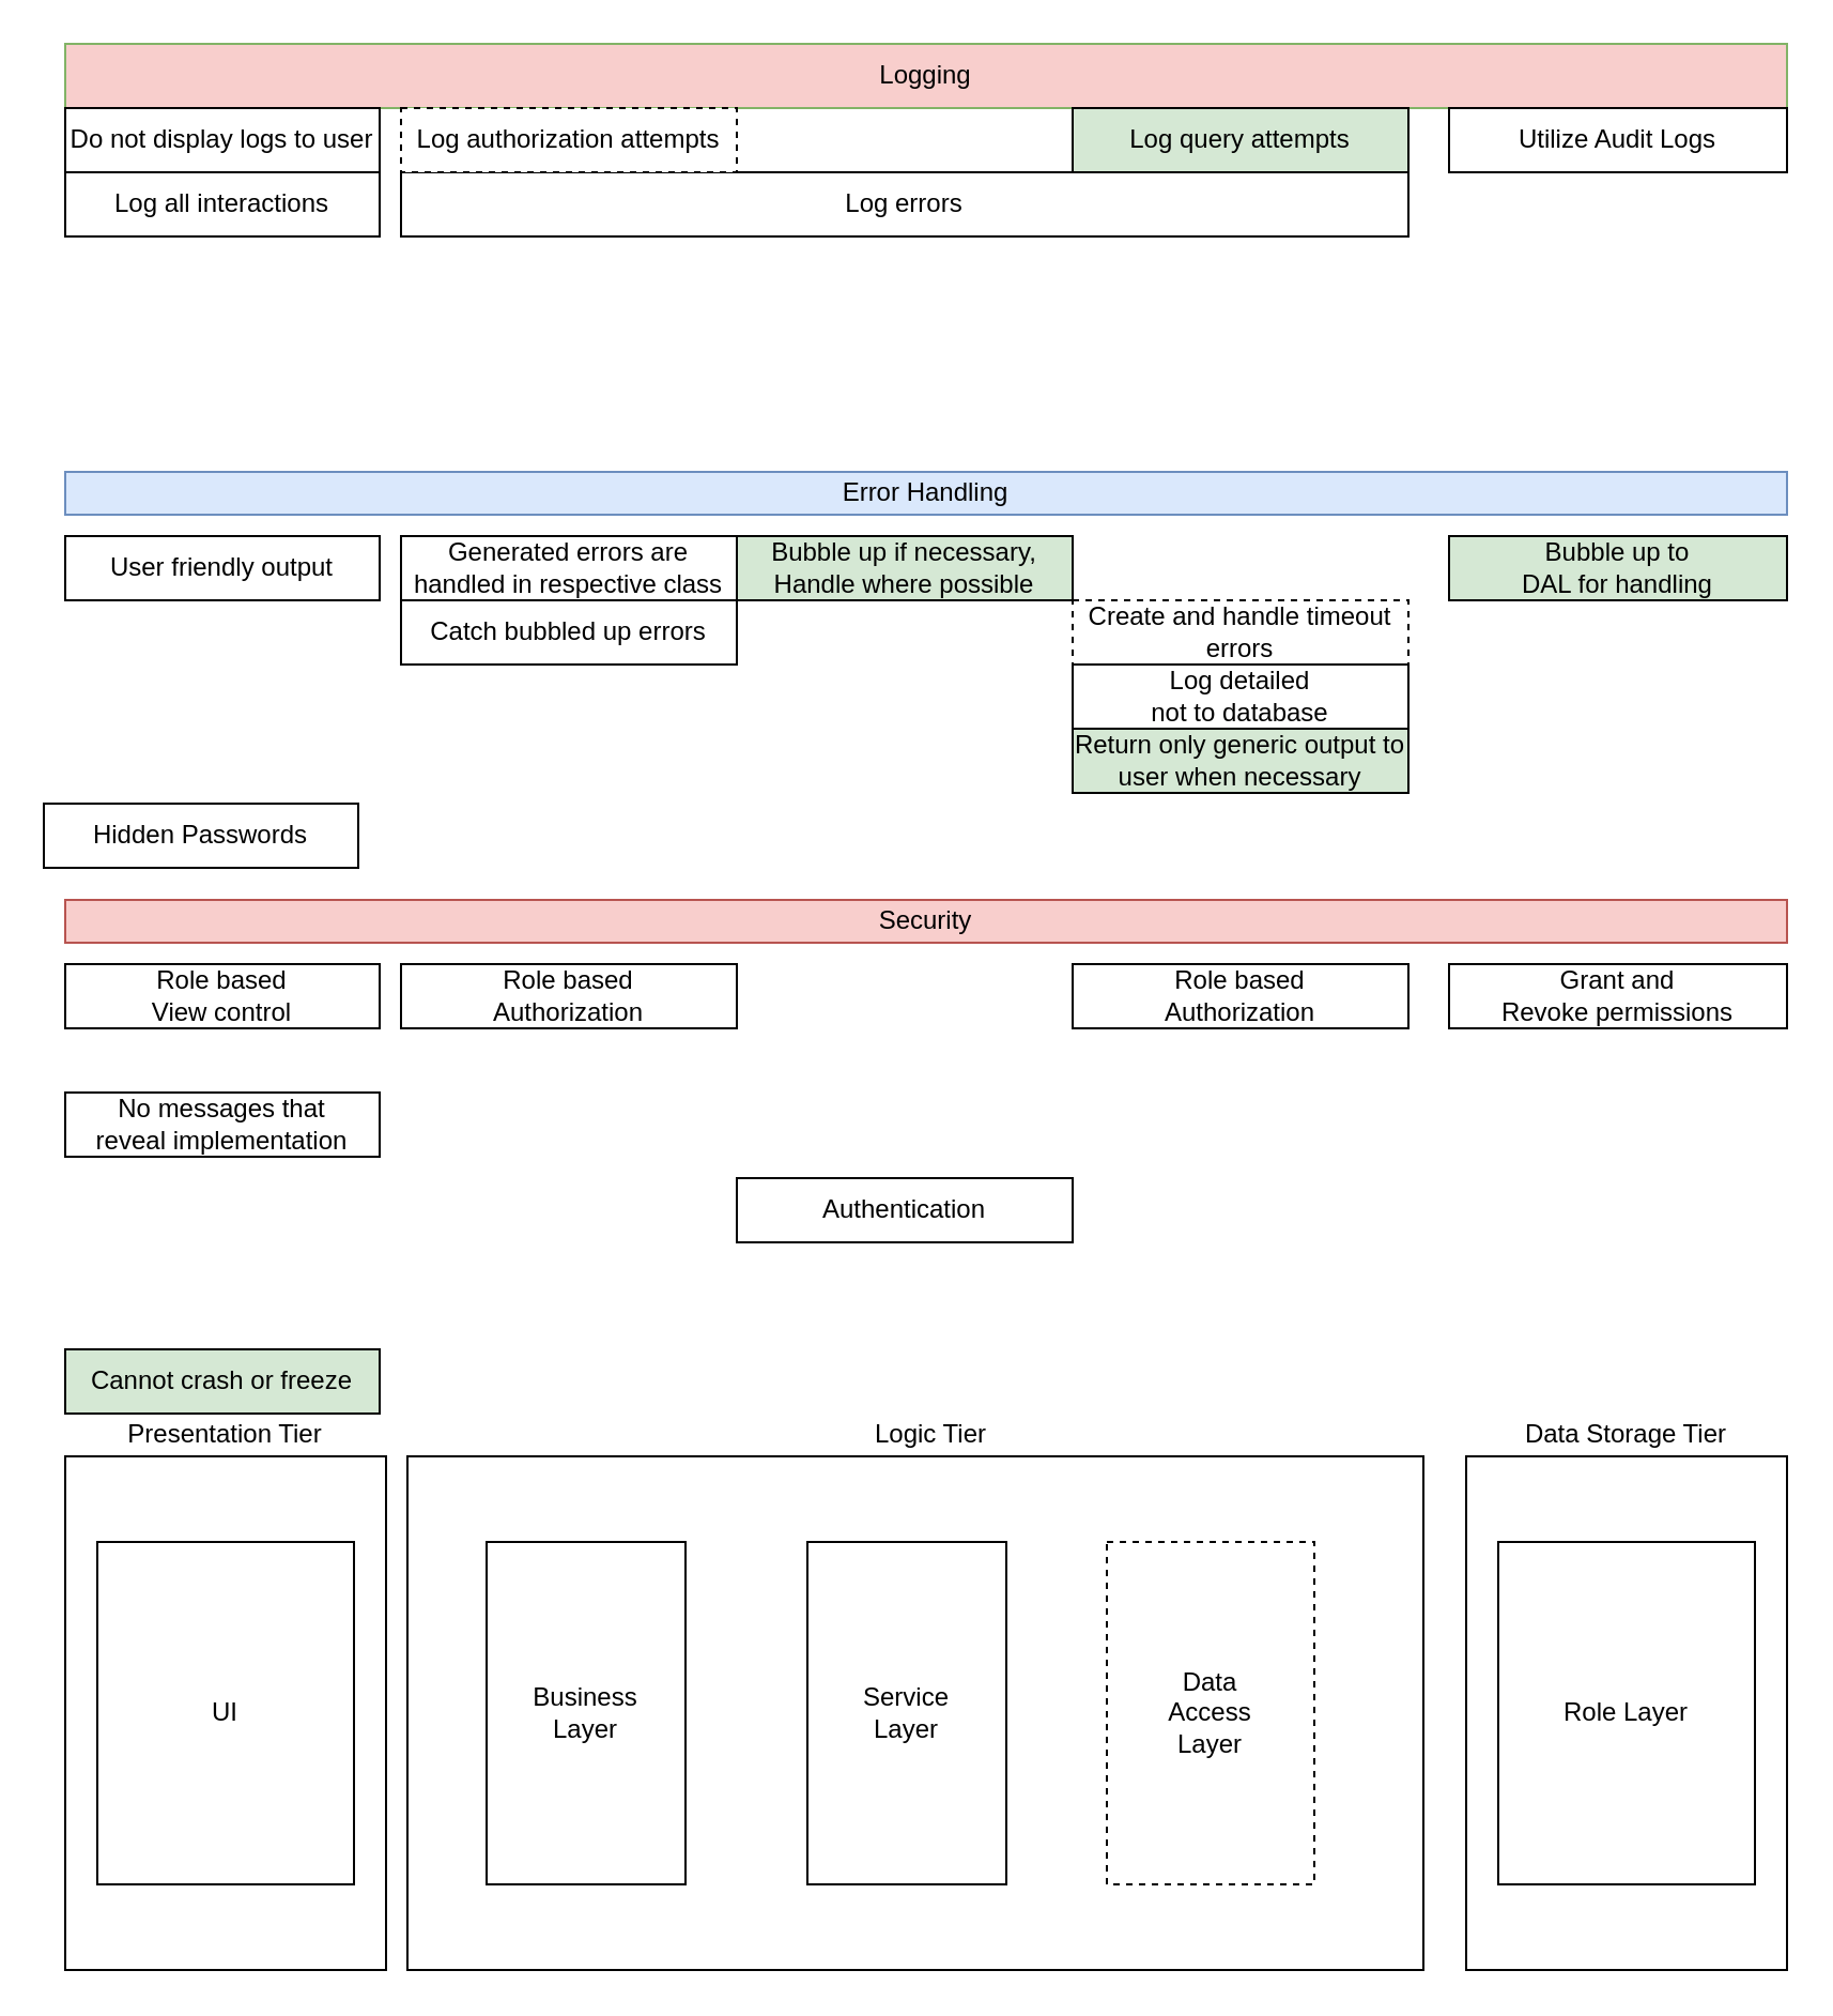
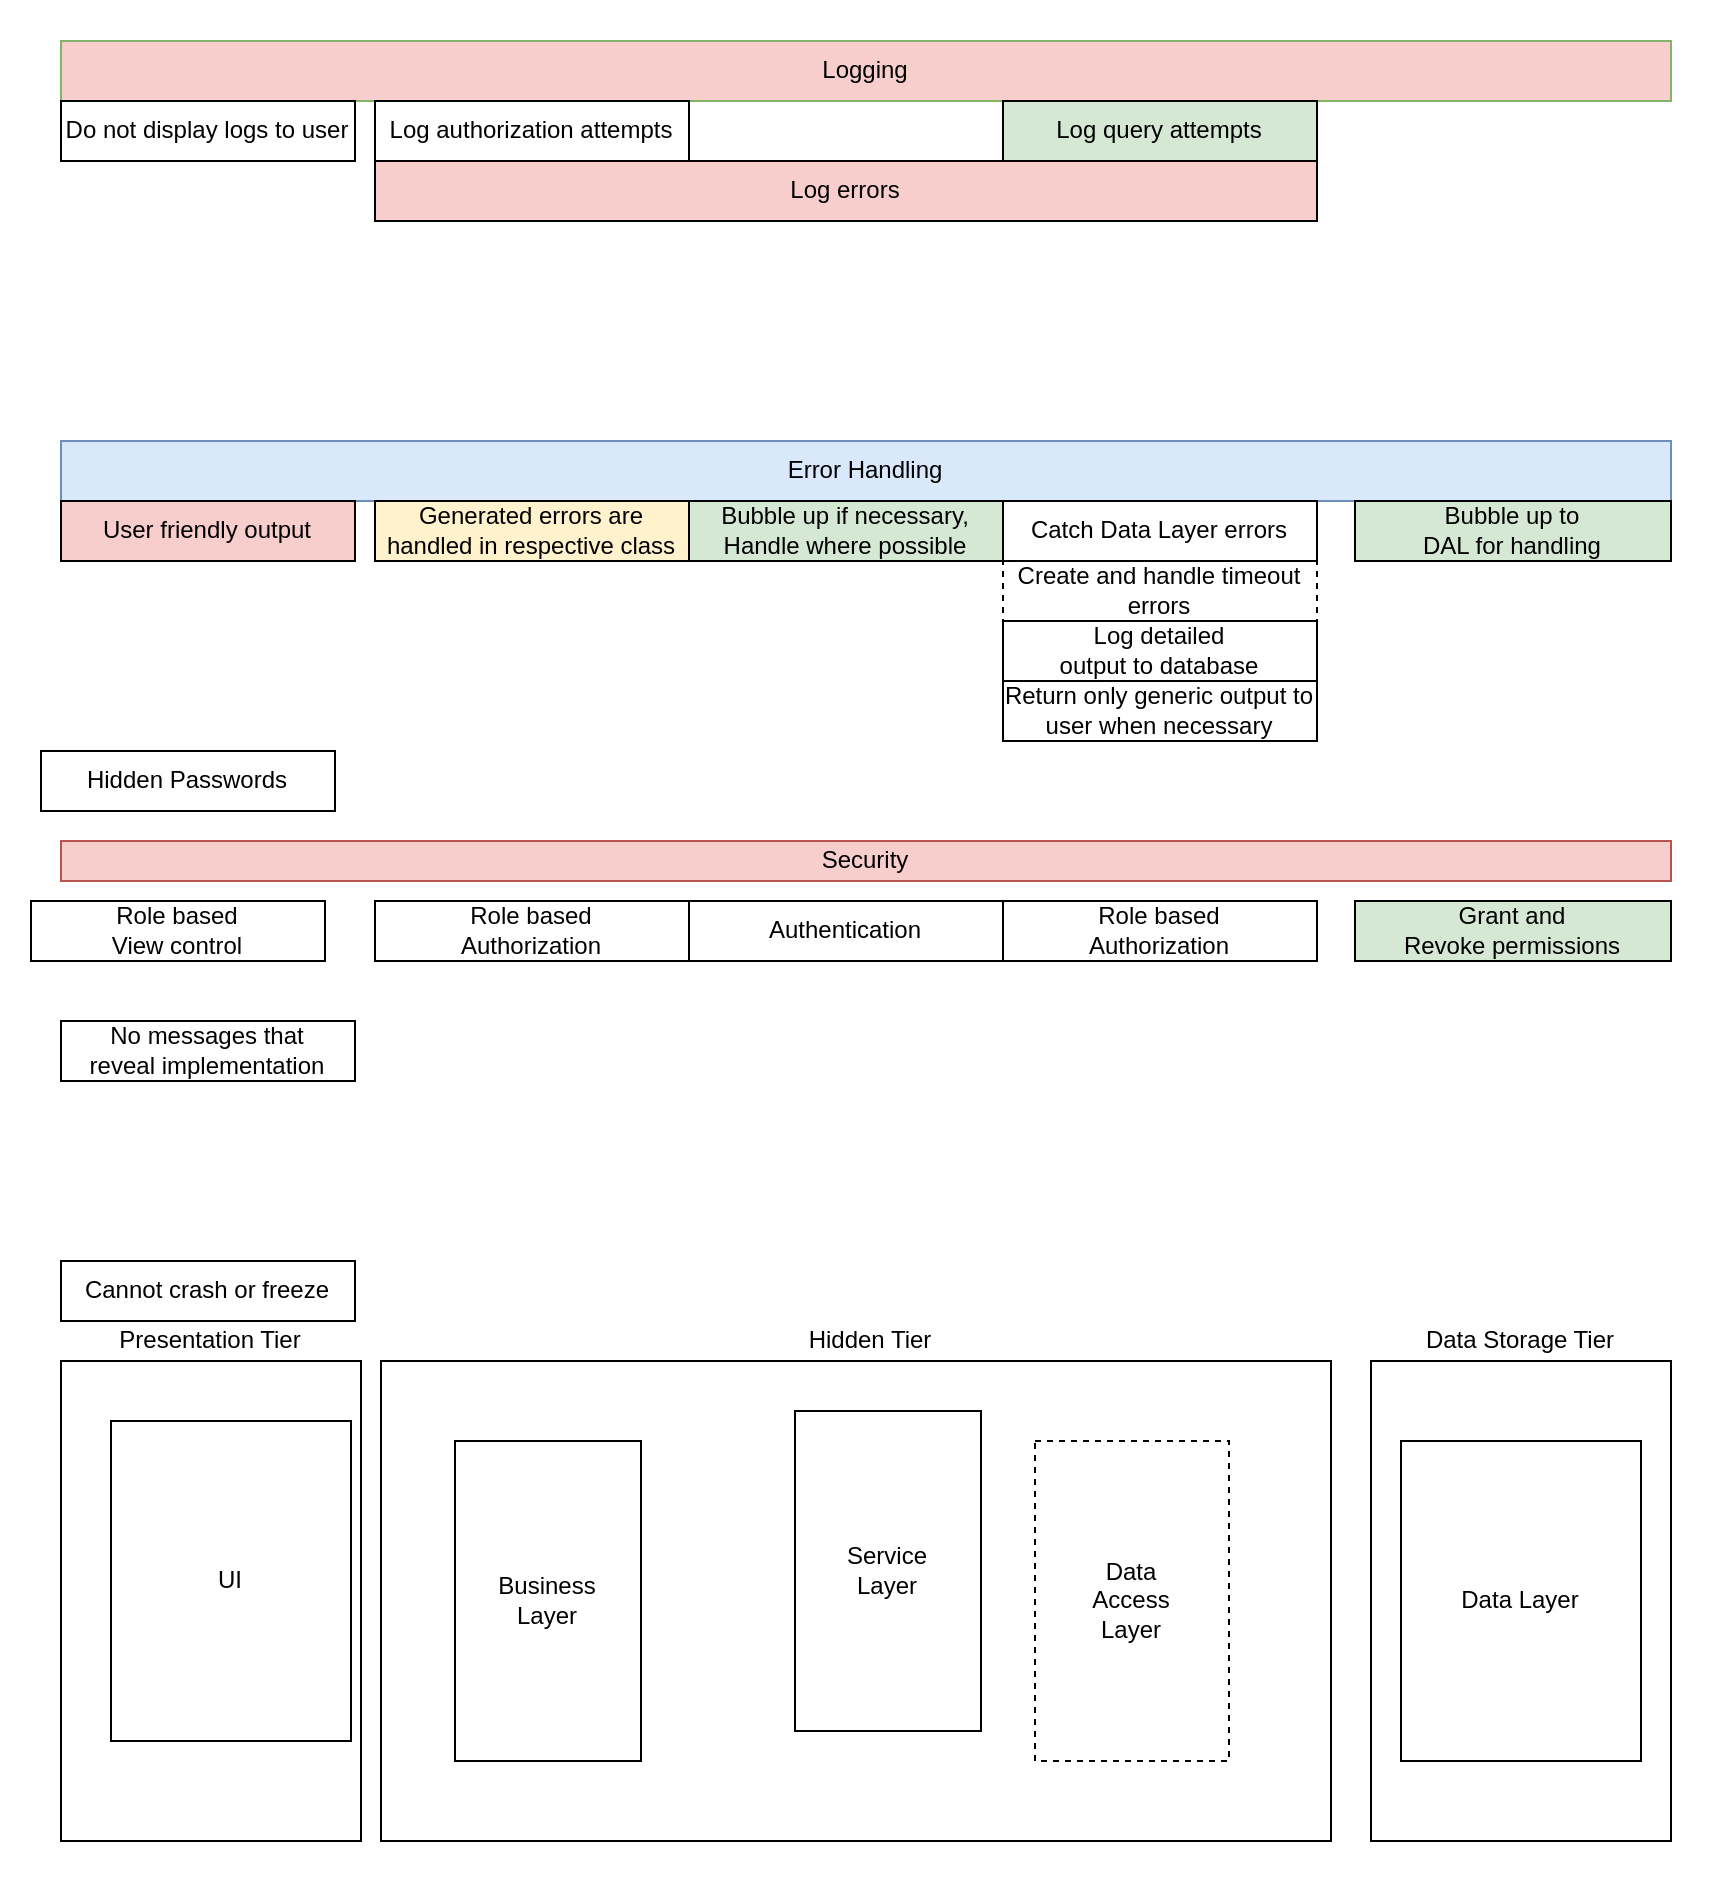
- <mxCell id="24" value="Log authorization attempts" style="rounded=0;whiteSpace=wrap;html=1;dashed=1;" parent="1" vertex="1"><mxGeometry x="187" y="50" width="157" height="30" as="geometry" /></mxCell>
+ <mxCell id="24" value="Log authorization attempts" style="rounded=0;whiteSpace=wrap;html=1;" parent="1" vertex="1"><mxGeometry x="187" y="50" width="157" height="30" as="geometry" /></mxCell>
- <mxCell id="26" value="Utilize Audit Logs" style="rounded=0;whiteSpace=wrap;html=1;" parent="1" vertex="1"><mxGeometry x="677" y="50" width="158" height="30" as="geometry" /></mxCell>
- <mxCell id="22" value="Log all interactions" style="rounded=0;whiteSpace=wrap;html=1;" parent="1" vertex="1"><mxGeometry x="30" y="80" width="147" height="30" as="geometry" /></mxCell>
- <mxCell id="20" value="Log errors " style="rounded=0;whiteSpace=wrap;html=1;" parent="1" vertex="1"><mxGeometry x="187" y="80" width="471" height="30" as="geometry" /></mxCell>
+ <mxCell id="20" value="Log errors " style="rounded=0;whiteSpace=wrap;html=1;fillColor=#f8cecc;" parent="1" vertex="1"><mxGeometry x="187" y="80" width="471" height="30" as="geometry" /></mxCell>
- <mxCell id="28" value="Error Handling" style="rounded=0;whiteSpace=wrap;html=1;fillColor=#dae8fc;strokeColor=#6c8ebf;" parent="1" vertex="1"><mxGeometry x="30" y="220" width="805" height="20" as="geometry" /></mxCell>
+ <mxCell id="28" value="Error Handling" style="rounded=0;whiteSpace=wrap;html=1;fillColor=#dae8fc;strokeColor=#6c8ebf;" parent="1" vertex="1"><mxGeometry x="30" y="220" width="805" height="30" as="geometry" /></mxCell>
- <mxCell id="29" value="User friendly output" style="rounded=0;whiteSpace=wrap;html=1;" parent="1" vertex="1"><mxGeometry x="30" y="250" width="147" height="30" as="geometry" /></mxCell>
+ <mxCell id="29" value="User friendly output" style="rounded=0;whiteSpace=wrap;html=1;fillColor=#f8cecc;" parent="1" vertex="1"><mxGeometry x="30" y="250" width="147" height="30" as="geometry" /></mxCell>
- <mxCell id="30" value="Generated errors are handled in respective class" style="rounded=0;whiteSpace=wrap;html=1;" parent="1" vertex="1"><mxGeometry x="187" y="250" width="157" height="30" as="geometry" /></mxCell>
+ <mxCell id="30" value="Generated errors are handled in respective class" style="rounded=0;whiteSpace=wrap;html=1;fillColor=#fff2cc;" parent="1" vertex="1"><mxGeometry x="187" y="250" width="157" height="30" as="geometry" /></mxCell>
+ <mxCell id="31" value="Catch Data Layer errors" style="rounded=0;whiteSpace=wrap;html=1;" parent="1" vertex="1"><mxGeometry x="501" y="250" width="157" height="30" as="geometry" /></mxCell>
- <mxCell id="34" value="Catch bubbled up errors" style="rounded=0;whiteSpace=wrap;html=1;" parent="1" vertex="1"><mxGeometry x="187" y="280" width="157" height="30" as="geometry" /></mxCell>
- <mxCell id="35" value="Log detailed &lt;br&gt;not to database" style="rounded=0;whiteSpace=wrap;html=1;" parent="1" vertex="1"><mxGeometry x="501" y="310" width="157" height="30" as="geometry" /></mxCell>
+ <mxCell id="35" value="Log detailed &lt;br&gt;output to database" style="rounded=0;whiteSpace=wrap;html=1;" parent="1" vertex="1"><mxGeometry x="501" y="310" width="157" height="30" as="geometry" /></mxCell>
- <mxCell id="39" value="Return only generic output to user when necessary" style="rounded=0;whiteSpace=wrap;html=1;fillColor=#d5e8d4;" vertex="1" parent="1"><mxGeometry x="501" y="340" width="157" height="30" as="geometry" /></mxCell>
+ <mxCell id="39" value="Return only generic output to user when necessary" style="rounded=0;whiteSpace=wrap;html=1;" vertex="1" parent="1"><mxGeometry x="501" y="340" width="157" height="30" as="geometry" /></mxCell>
- <mxCell id="16" value="Role based &lt;br&gt;View control" style="rounded=0;whiteSpace=wrap;html=1;" parent="1" vertex="1"><mxGeometry x="30" y="450" width="147" height="30" as="geometry" /></mxCell>
+ <mxCell id="16" value="Role based &lt;br&gt;View control" style="rounded=0;whiteSpace=wrap;html=1;" parent="1" vertex="1"><mxGeometry x="15" y="450" width="147" height="30" as="geometry" /></mxCell>
- <mxCell id="19" value="Grant and &lt;br&gt;Revoke permissions" style="rounded=0;whiteSpace=wrap;html=1;" parent="1" vertex="1"><mxGeometry x="677" y="450" width="158" height="30" as="geometry" /></mxCell>
+ <mxCell id="19" value="Grant and &lt;br&gt;Revoke permissions" style="rounded=0;whiteSpace=wrap;html=1;fillColor=#d5e8d4;" parent="1" vertex="1"><mxGeometry x="677" y="450" width="158" height="30" as="geometry" /></mxCell>
- <mxCell id="18" value="Authentication" style="rounded=0;whiteSpace=wrap;html=1;" parent="1" vertex="1"><mxGeometry x="344" y="550" width="157" height="30" as="geometry" /></mxCell>
+ <mxCell id="18" value="Authentication" style="rounded=0;whiteSpace=wrap;html=1;" parent="1" vertex="1"><mxGeometry x="344" y="450" width="157" height="30" as="geometry" /></mxCell>
- <mxCell id="38" value="Cannot crash or freeze" style="rounded=0;whiteSpace=wrap;html=1;fillColor=#d5e8d4;" vertex="1" parent="1"><mxGeometry x="30" y="630" width="147" height="30" as="geometry" /></mxCell>
+ <mxCell id="38" value="Cannot crash or freeze" style="rounded=0;whiteSpace=wrap;html=1;" vertex="1" parent="1"><mxGeometry x="30" y="630" width="147" height="30" as="geometry" /></mxCell>
- <mxCell id="9" value="Logic Tier" style="text;html=1;strokeColor=none;fillColor=none;align=center;verticalAlign=middle;whiteSpace=wrap;rounded=0;" parent="2" vertex="1"><mxGeometry x="265" width="280" height="20" as="geometry" /></mxCell>
+ <mxCell id="9" value="Hidden Tier" style="text;html=1;strokeColor=none;fillColor=none;align=center;verticalAlign=middle;whiteSpace=wrap;rounded=0;" parent="2" vertex="1"><mxGeometry x="265" width="280" height="20" as="geometry" /></mxCell>
- <mxCell id="6" value="UI" style="rounded=0;whiteSpace=wrap;html=1;" parent="2" vertex="1"><mxGeometry x="15" y="60" width="120" height="160" as="geometry" /></mxCell>
+ <mxCell id="6" value="UI" style="rounded=0;whiteSpace=wrap;html=1;" parent="2" vertex="1"><mxGeometry x="25" y="50" width="120" height="160" as="geometry" /></mxCell>
- <mxCell id="13" value="Service&lt;br&gt;Layer" style="rounded=0;whiteSpace=wrap;html=1;" parent="2" vertex="1"><mxGeometry x="347" y="60" width="93" height="160" as="geometry" /></mxCell>
+ <mxCell id="13" value="Service&lt;br&gt;Layer" style="rounded=0;whiteSpace=wrap;html=1;" parent="2" vertex="1"><mxGeometry x="367" y="45" width="93" height="160" as="geometry" /></mxCell>
- <mxCell id="7" value="Role Layer" style="rounded=0;whiteSpace=wrap;html=1;" parent="2" vertex="1"><mxGeometry x="670" y="60" width="120" height="160" as="geometry" /></mxCell>
+ <mxCell id="7" value="Data Layer" style="rounded=0;whiteSpace=wrap;html=1;" parent="2" vertex="1"><mxGeometry x="670" y="60" width="120" height="160" as="geometry" /></mxCell>
